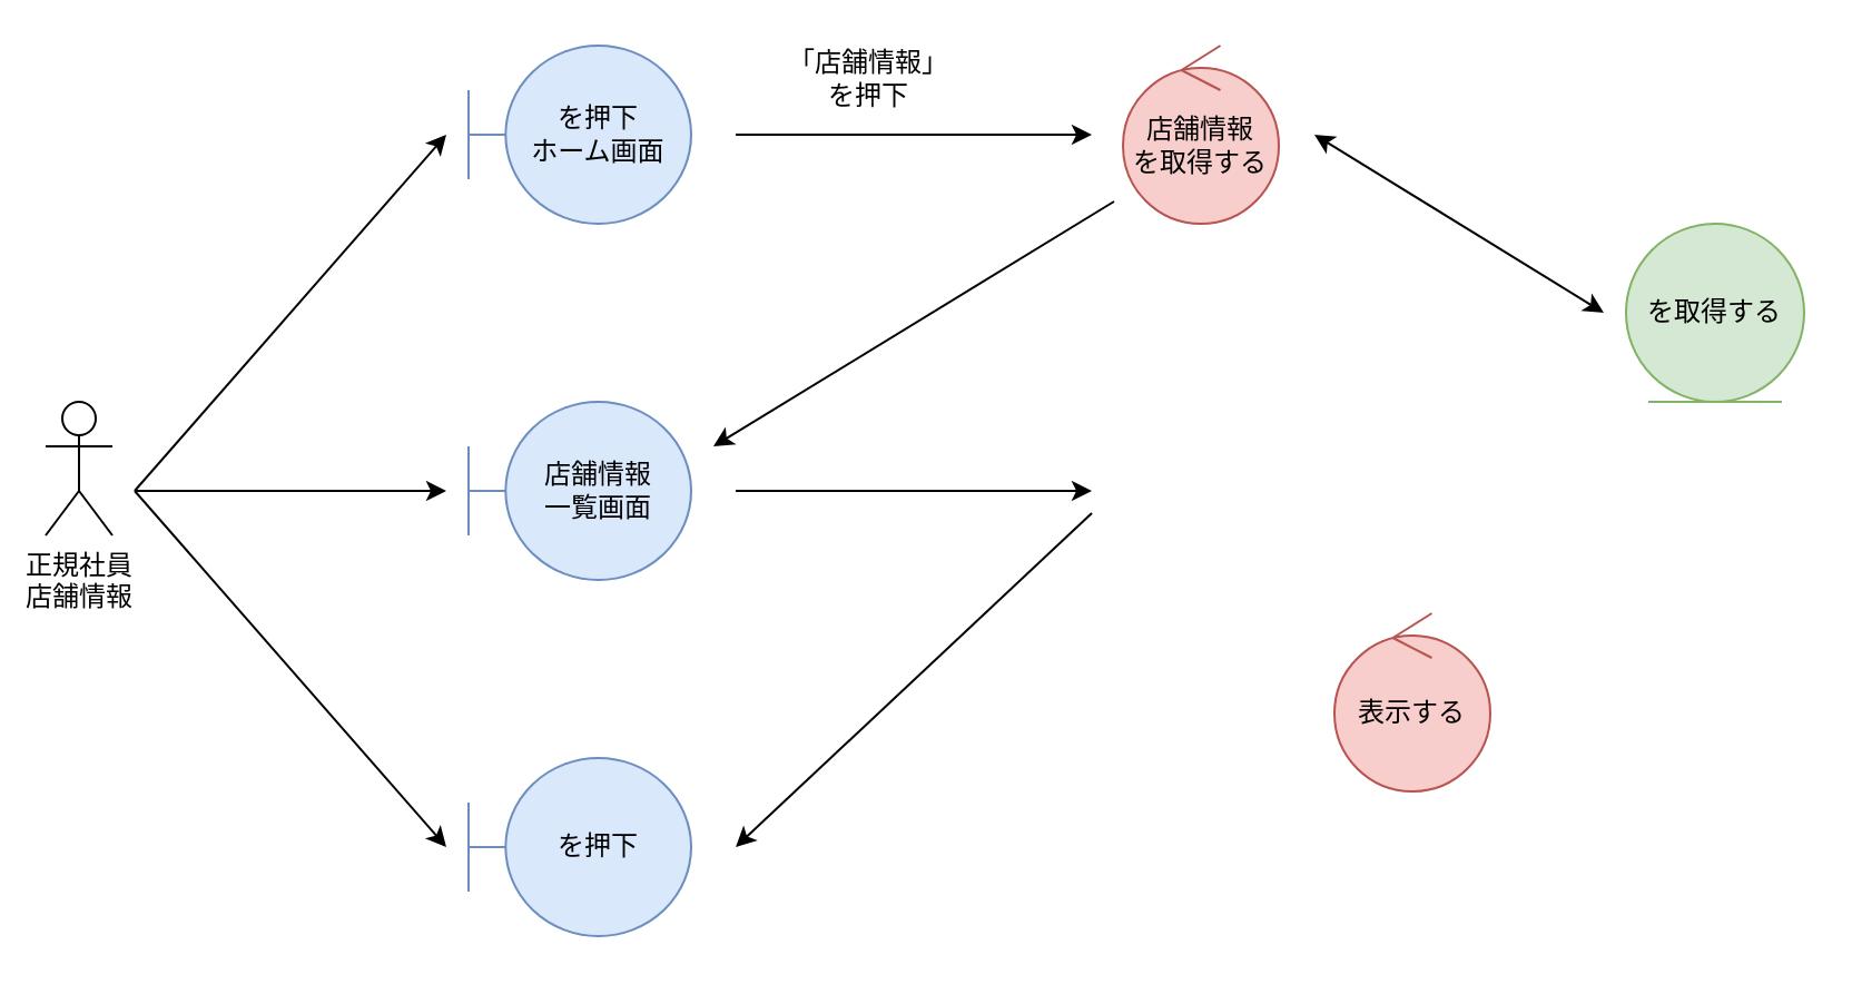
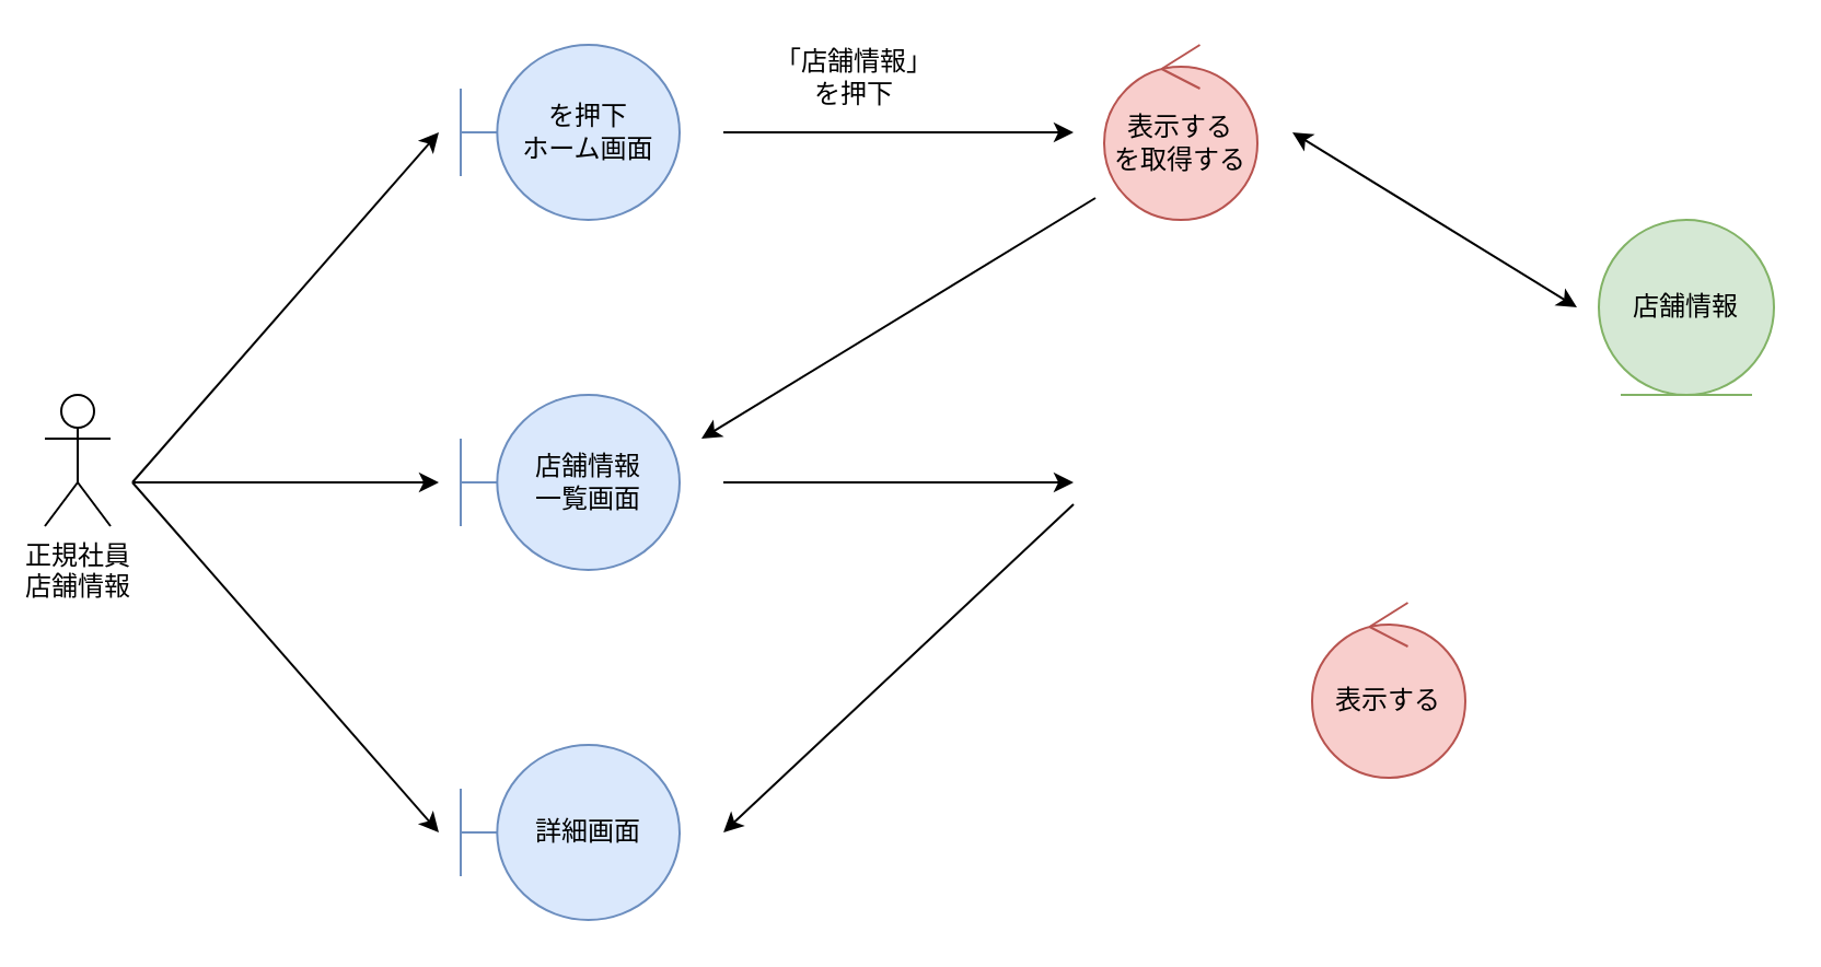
- <mxCell id="10" value="店舗情報&lt;br&gt;を取得する" style="ellipse;shape=umlControl;whiteSpace=wrap;html=1;fillColor=#f8cecc;strokeColor=#b85450;" vertex="1" parent="1"><mxGeometry x="504" y="20" width="70" height="80" as="geometry" /></mxCell>
+ <mxCell id="10" value="表示する&lt;br&gt;を取得する" style="ellipse;shape=umlControl;whiteSpace=wrap;html=1;fillColor=#f8cecc;strokeColor=#b85450;" vertex="1" parent="1"><mxGeometry x="504" y="20" width="70" height="80" as="geometry" /></mxCell>
- <mxCell id="14" value="を取得する" style="ellipse;shape=umlEntity;whiteSpace=wrap;html=1;fillColor=#d5e8d4;strokeColor=#82b366;" vertex="1" parent="1"><mxGeometry x="730" y="100" width="80" height="80" as="geometry" /></mxCell>
+ <mxCell id="14" value="店舗情報" style="ellipse;shape=umlEntity;whiteSpace=wrap;html=1;fillColor=#d5e8d4;strokeColor=#82b366;" vertex="1" parent="1"><mxGeometry x="730" y="100" width="80" height="80" as="geometry" /></mxCell>
- <mxCell id="4" value="を押下" style="shape=umlBoundary;whiteSpace=wrap;html=1;fillColor=#dae8fc;strokeColor=#6c8ebf;" vertex="1" parent="1"><mxGeometry x="210" y="340" width="100" height="80" as="geometry" /></mxCell>
+ <mxCell id="4" value="詳細画面" style="shape=umlBoundary;whiteSpace=wrap;html=1;fillColor=#dae8fc;strokeColor=#6c8ebf;" vertex="1" parent="1"><mxGeometry x="210" y="340" width="100" height="80" as="geometry" /></mxCell>
